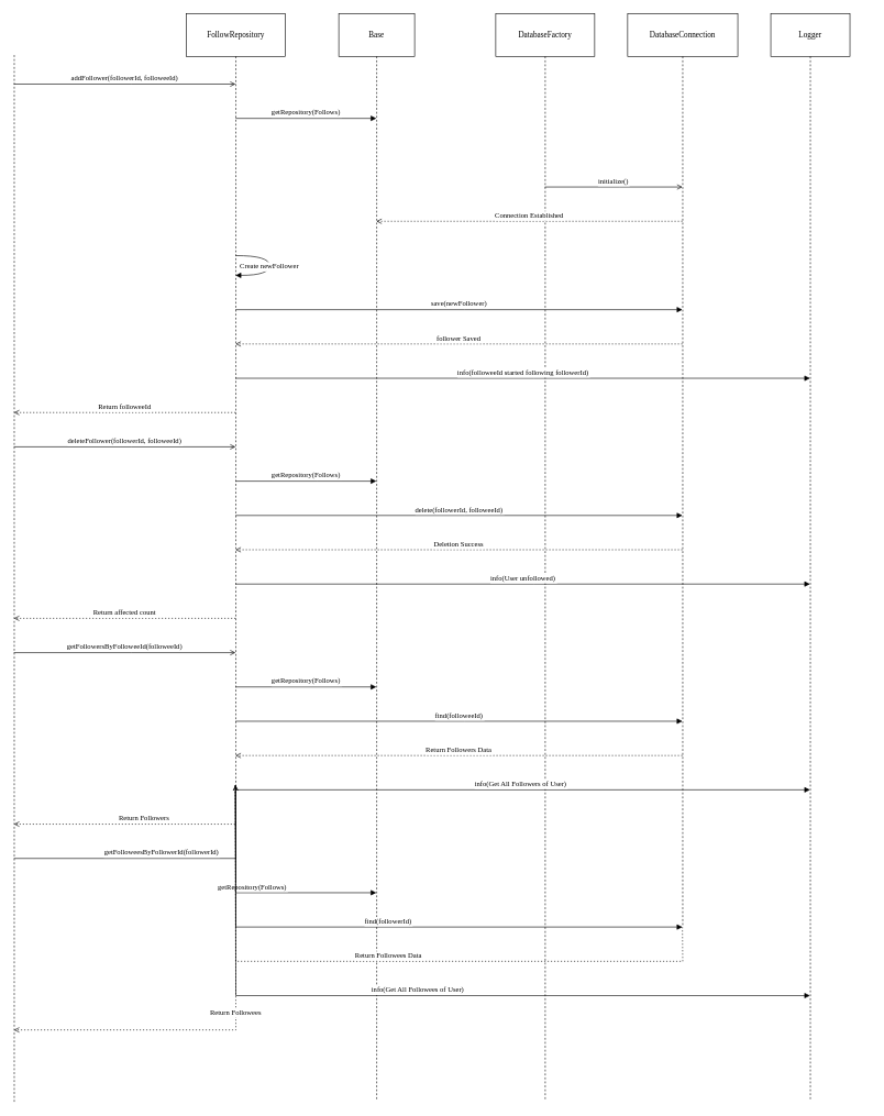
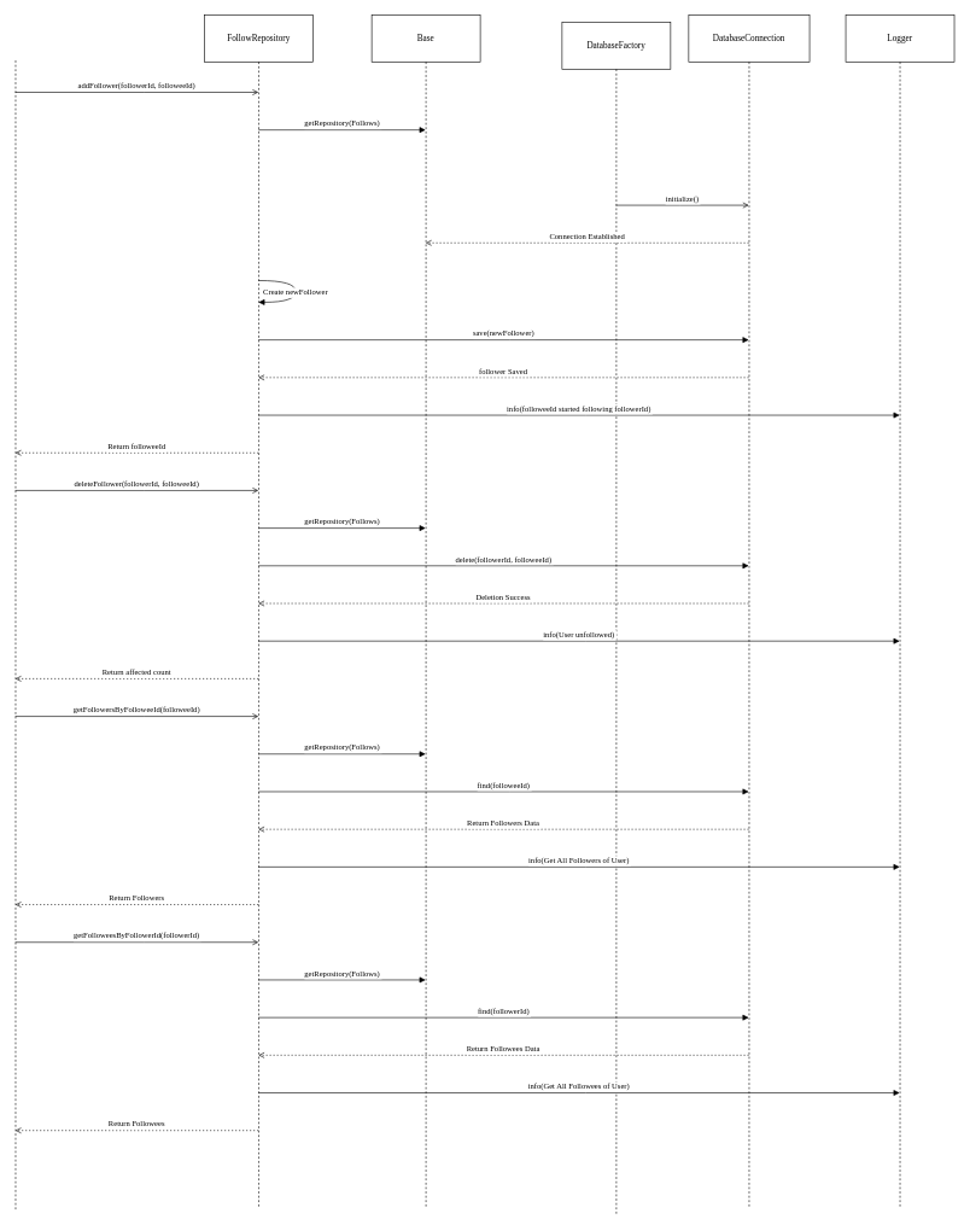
- <mxCell id="2" value="FollowRepository" style="shape=umlLifeline;perimeter=lifelinePerimeter;whiteSpace=wrap;container=1;dropTarget=0;collapsible=0;recursiveResize=0;outlineConnect=0;portConstraint=eastwest;newEdgeStyle={&quot;edgeStyle&quot;:&quot;elbowEdgeStyle&quot;,&quot;elbow&quot;:&quot;vertical&quot;,&quot;curved&quot;:0,&quot;rounded&quot;:0};size=65;fontFamily=Verdana;fontStyle=0" vertex="1" parent="1"><mxGeometry x="282" y="20" width="150" height="1170" as="geometry" /></mxCell>
+ <mxCell id="2" value="FollowRepository" style="shape=umlLifeline;perimeter=lifelinePerimeter;whiteSpace=wrap;container=1;dropTarget=0;collapsible=0;recursiveResize=0;outlineConnect=0;portConstraint=eastwest;newEdgeStyle={&quot;edgeStyle&quot;:&quot;elbowEdgeStyle&quot;,&quot;elbow&quot;:&quot;vertical&quot;,&quot;curved&quot;:0,&quot;rounded&quot;:0};size=65;fontFamily=Verdana;fontStyle=0" vertex="1" parent="1"><mxGeometry x="282" y="20" width="150" height="1646" as="geometry" /></mxCell>
- <mxCell id="5" value="DatabaseConnection" style="shape=umlLifeline;perimeter=lifelinePerimeter;whiteSpace=wrap;container=1;dropTarget=0;collapsible=0;recursiveResize=0;outlineConnect=0;portConstraint=eastwest;newEdgeStyle={&quot;edgeStyle&quot;:&quot;elbowEdgeStyle&quot;,&quot;elbow&quot;:&quot;vertical&quot;,&quot;curved&quot;:0,&quot;rounded&quot;:0};size=65;fontFamily=Verdana;fontStyle=0" vertex="1" parent="1"><mxGeometry x="951" y="20" width="167" height="1385" as="geometry" /></mxCell>
+ <mxCell id="5" value="DatabaseConnection" style="shape=umlLifeline;perimeter=lifelinePerimeter;whiteSpace=wrap;container=1;dropTarget=0;collapsible=0;recursiveResize=0;outlineConnect=0;portConstraint=eastwest;newEdgeStyle={&quot;edgeStyle&quot;:&quot;elbowEdgeStyle&quot;,&quot;elbow&quot;:&quot;vertical&quot;,&quot;curved&quot;:0,&quot;rounded&quot;:0};size=65;fontFamily=Verdana;fontStyle=0" vertex="1" parent="1"><mxGeometry x="951" y="20" width="167" height="1646" as="geometry" /></mxCell>
- <mxCell id="3" value="Base" style="shape=umlLifeline;perimeter=lifelinePerimeter;whiteSpace=wrap;container=1;dropTarget=0;collapsible=0;recursiveResize=0;outlineConnect=0;portConstraint=eastwest;newEdgeStyle={&quot;edgeStyle&quot;:&quot;elbowEdgeStyle&quot;,&quot;elbow&quot;:&quot;vertical&quot;,&quot;curved&quot;:0,&quot;rounded&quot;:0};size=65;fontFamily=Verdana;fontStyle=0" vertex="1" parent="1"><mxGeometry x="513" y="20" width="115" height="1646" as="geometry" /></mxCell>
+ <mxCell id="3" value="Base" style="shape=umlLifeline;perimeter=lifelinePerimeter;whiteSpace=wrap;container=1;dropTarget=0;collapsible=0;recursiveResize=0;outlineConnect=0;portConstraint=eastwest;newEdgeStyle={&quot;edgeStyle&quot;:&quot;elbowEdgeStyle&quot;,&quot;elbow&quot;:&quot;vertical&quot;,&quot;curved&quot;:0,&quot;rounded&quot;:0};size=65;fontFamily=Verdana;fontStyle=0" vertex="1" parent="1"><mxGeometry x="513" y="20" width="150" height="1646" as="geometry" /></mxCell>
- <mxCell id="4" value="DatabaseFactory" style="shape=umlLifeline;perimeter=lifelinePerimeter;whiteSpace=wrap;container=1;dropTarget=0;collapsible=0;recursiveResize=0;outlineConnect=0;portConstraint=eastwest;newEdgeStyle={&quot;edgeStyle&quot;:&quot;elbowEdgeStyle&quot;,&quot;elbow&quot;:&quot;vertical&quot;,&quot;curved&quot;:0,&quot;rounded&quot;:0};size=65;fontFamily=Verdana;fontStyle=0" vertex="1" parent="1"><mxGeometry x="751" y="20" width="150" height="1646" as="geometry" /></mxCell>
+ <mxCell id="4" value="DatabaseFactory" style="shape=umlLifeline;perimeter=lifelinePerimeter;whiteSpace=wrap;container=1;dropTarget=0;collapsible=0;recursiveResize=0;outlineConnect=0;portConstraint=eastwest;newEdgeStyle={&quot;edgeStyle&quot;:&quot;elbowEdgeStyle&quot;,&quot;elbow&quot;:&quot;vertical&quot;,&quot;curved&quot;:0,&quot;rounded&quot;:0};size=65;fontFamily=Verdana;fontStyle=0" vertex="1" parent="1"><mxGeometry x="776" y="30" width="150" height="1646" as="geometry" /></mxCell>
- <mxCell id="6" value="Logger" style="shape=umlLifeline;perimeter=lifelinePerimeter;whiteSpace=wrap;container=1;dropTarget=0;collapsible=0;recursiveResize=0;outlineConnect=0;portConstraint=eastwest;newEdgeStyle={&quot;edgeStyle&quot;:&quot;elbowEdgeStyle&quot;,&quot;elbow&quot;:&quot;vertical&quot;,&quot;curved&quot;:0,&quot;rounded&quot;:0};size=65;fontFamily=Verdana;fontStyle=0" vertex="1" parent="1"><mxGeometry x="1168" y="20" width="120" height="1646" as="geometry" /></mxCell>
+ <mxCell id="6" value="Logger" style="shape=umlLifeline;perimeter=lifelinePerimeter;whiteSpace=wrap;container=1;dropTarget=0;collapsible=0;recursiveResize=0;outlineConnect=0;portConstraint=eastwest;newEdgeStyle={&quot;edgeStyle&quot;:&quot;elbowEdgeStyle&quot;,&quot;elbow&quot;:&quot;vertical&quot;,&quot;curved&quot;:0,&quot;rounded&quot;:0};size=65;fontFamily=Verdana;fontStyle=0" vertex="1" parent="1"><mxGeometry x="1168" y="20" width="150" height="1646" as="geometry" /></mxCell>
